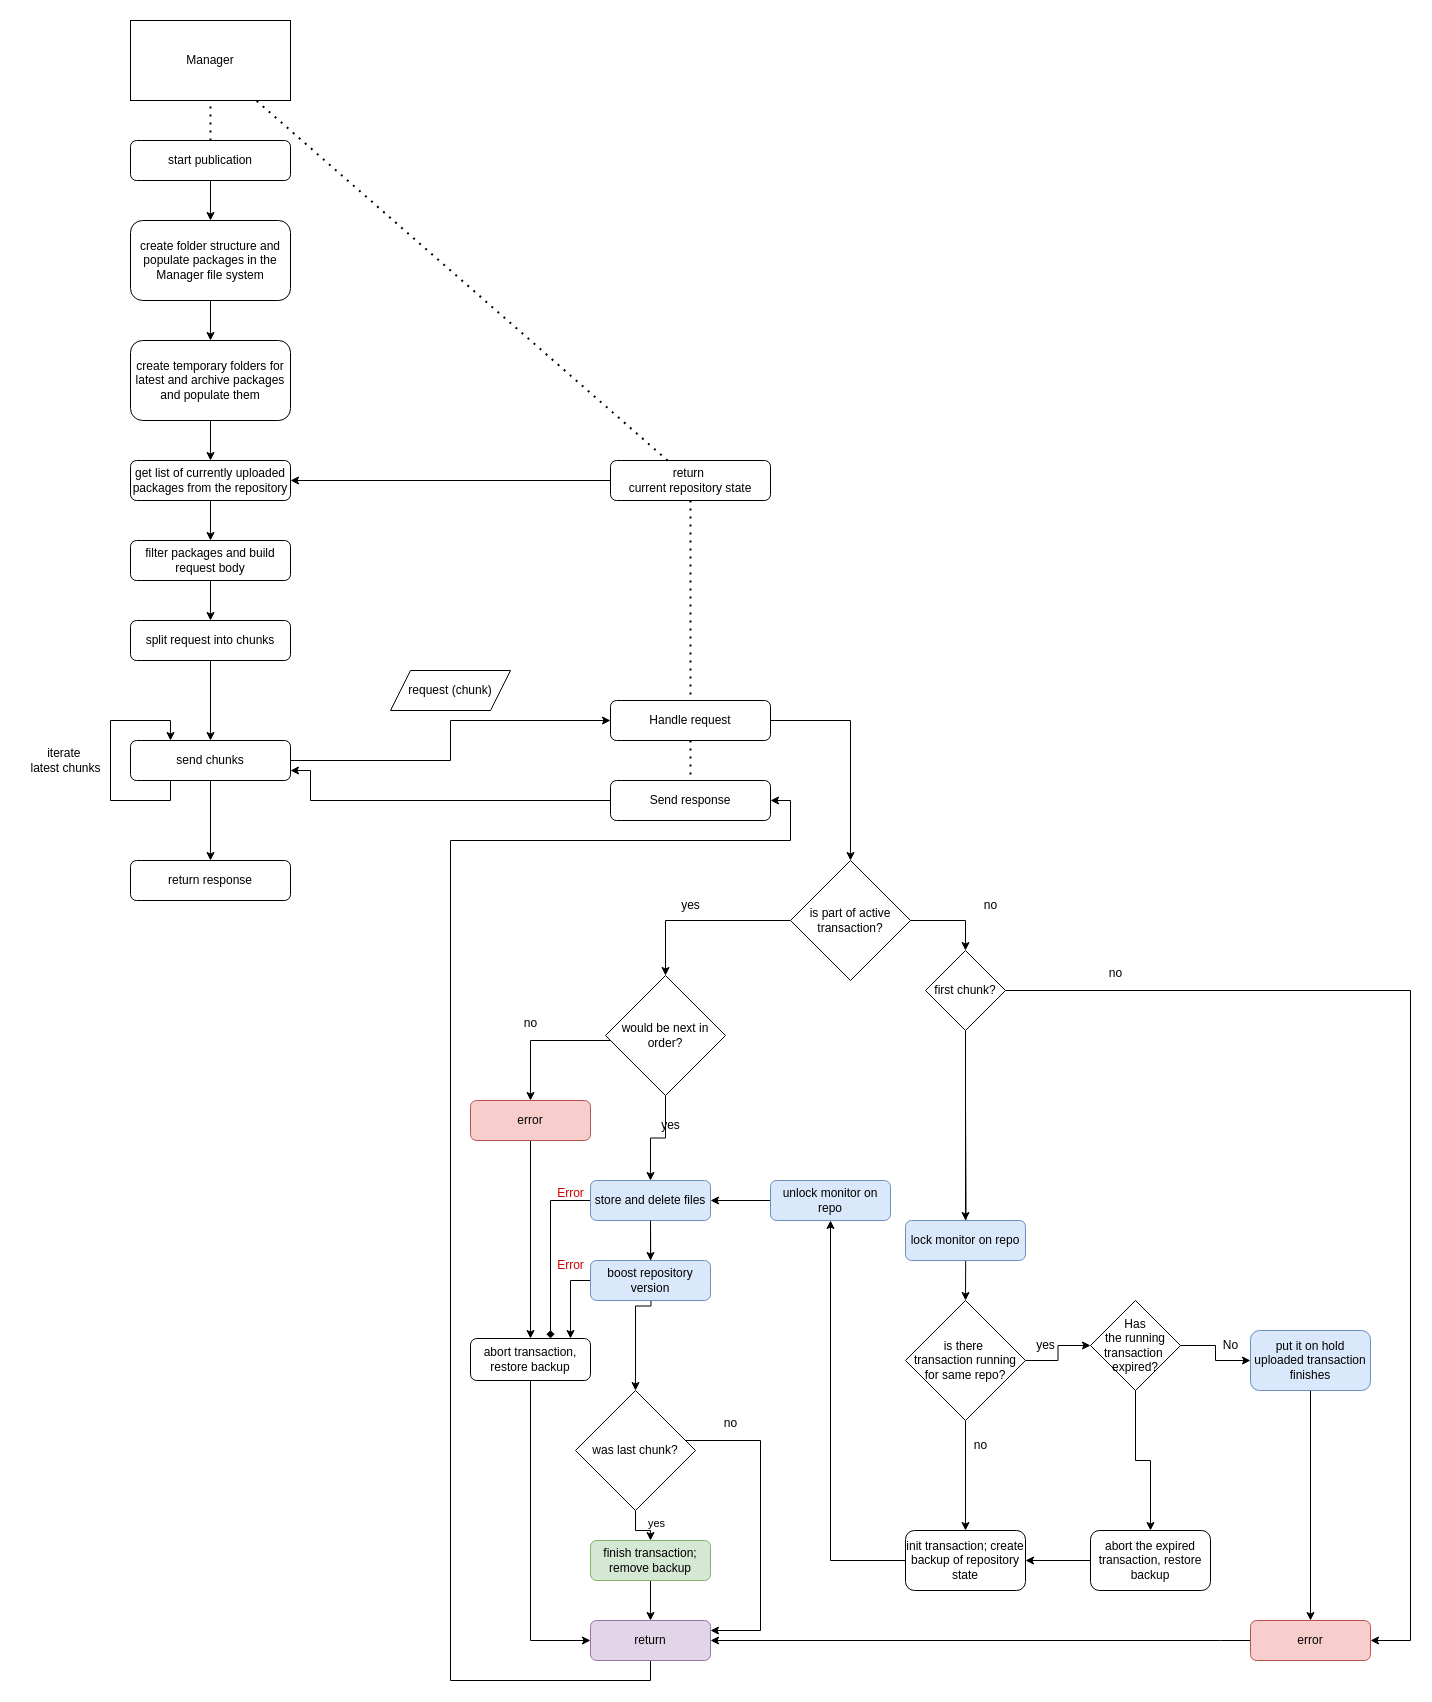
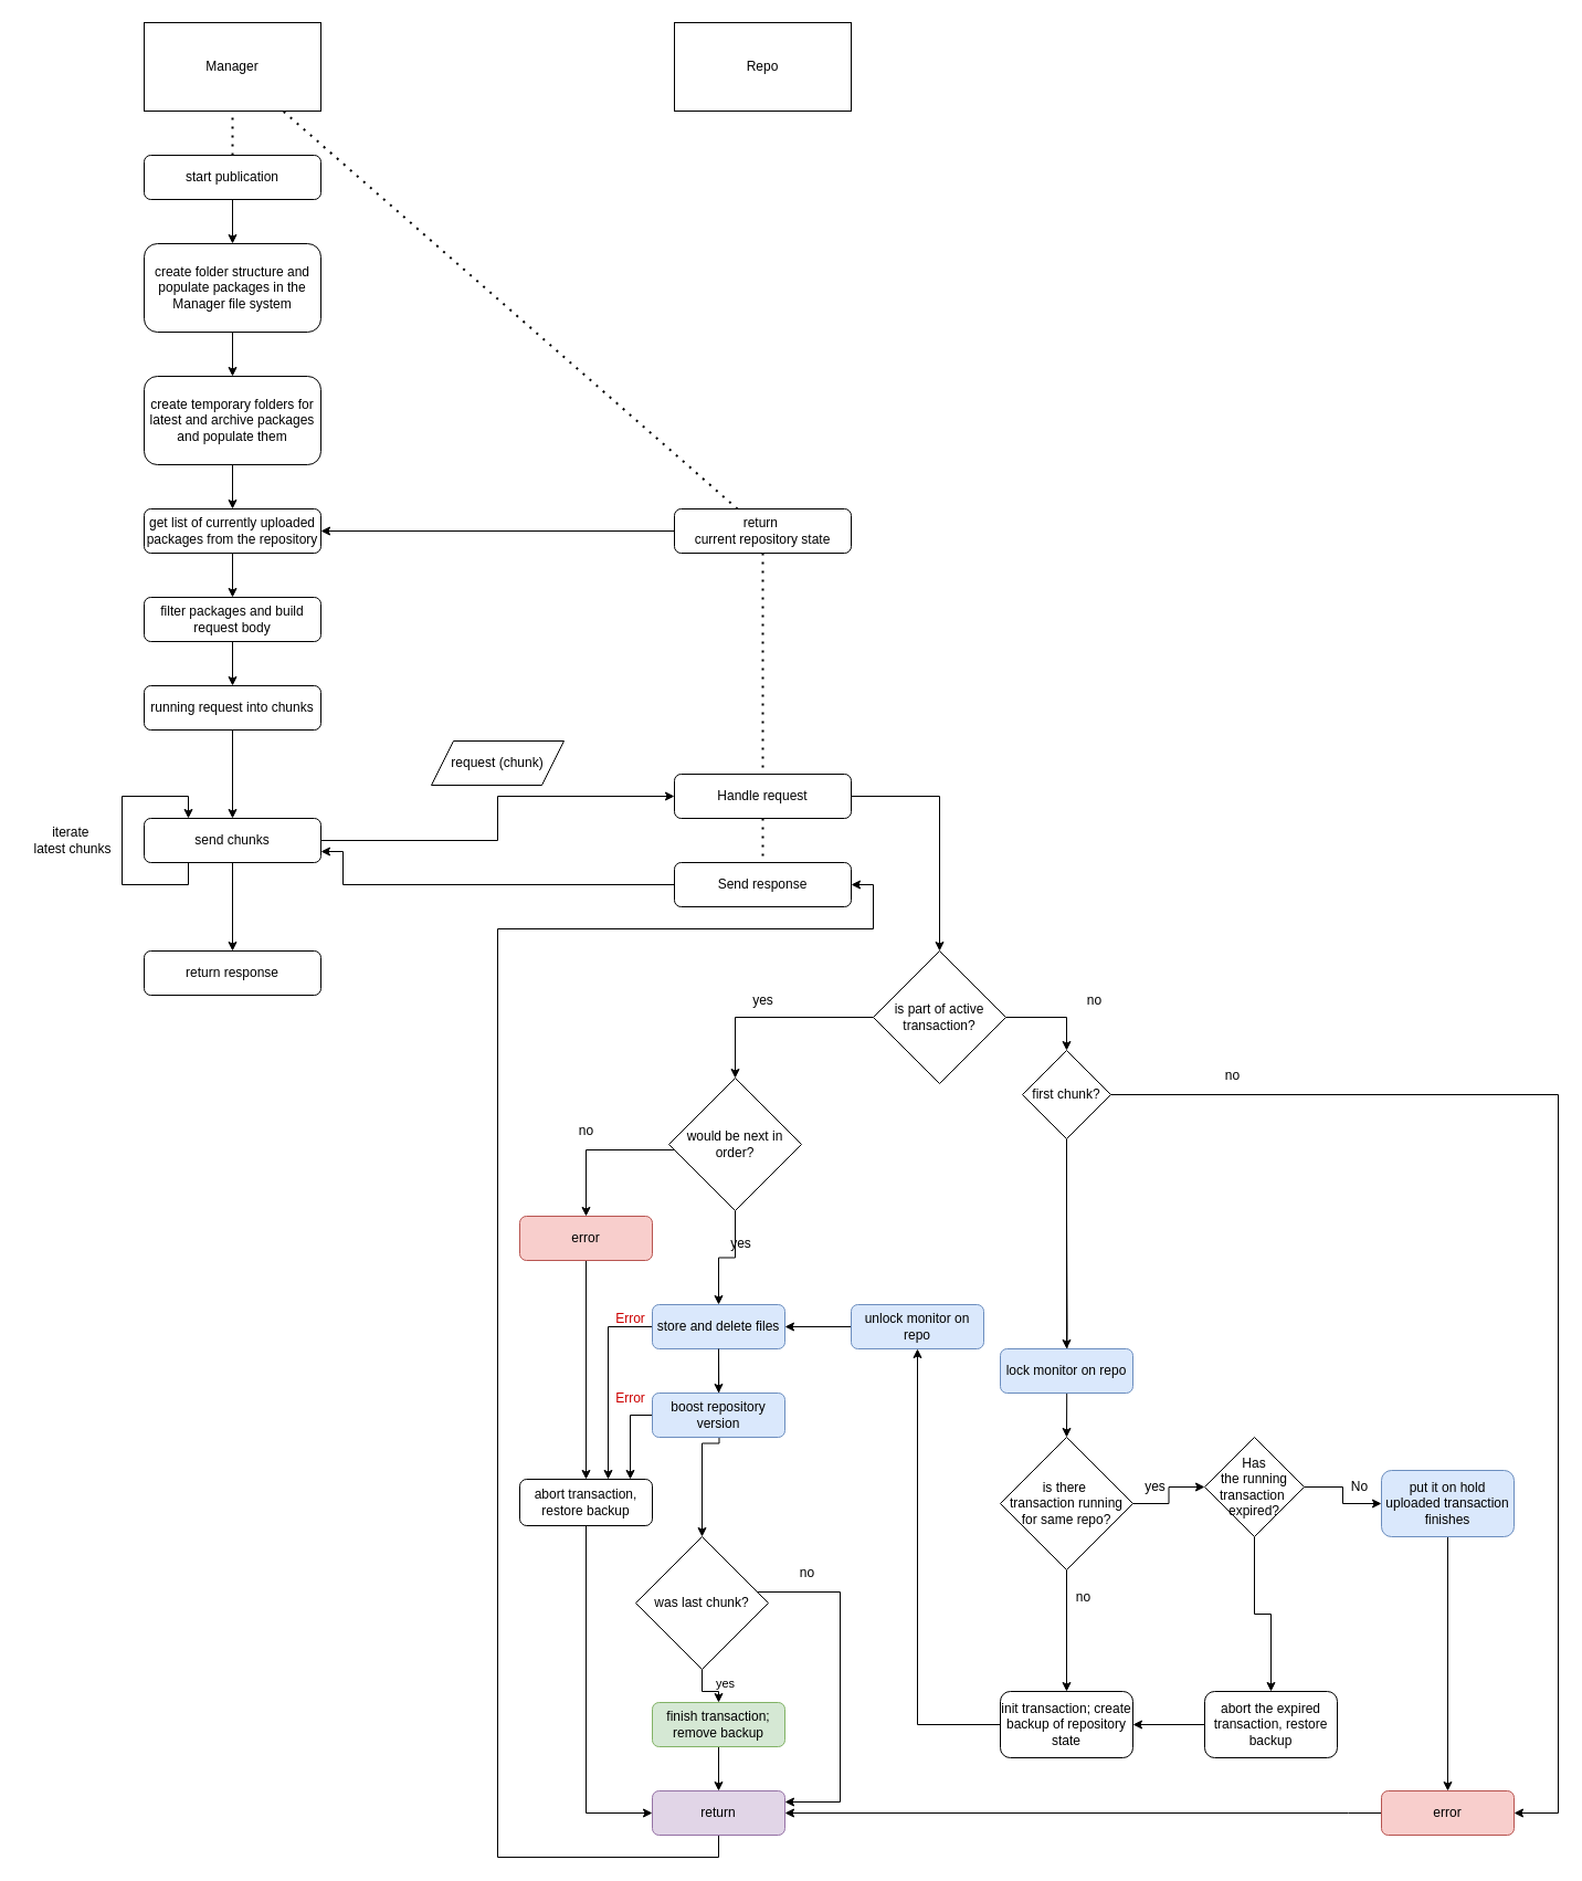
+ <mxCell id="3" value="Repo" style="rounded=0;whiteSpace=wrap;html=1;" vertex="1" parent="1"><mxGeometry x="610" y="20" width="160" height="80" as="geometry" /></mxCell>
- <mxCell id="17" value="split request into chunks" style="rounded=1;whiteSpace=wrap;html=1;" vertex="1" parent="1"><mxGeometry x="130" y="620" width="160" height="40" as="geometry" /></mxCell>
+ <mxCell id="17" value="running request into chunks" style="rounded=1;whiteSpace=wrap;html=1;" vertex="1" parent="1"><mxGeometry x="130" y="620" width="160" height="40" as="geometry" /></mxCell>
- <mxCell id="38" style="edgeStyle=orthogonalEdgeStyle;rounded=0;orthogonalLoop=1;jettySize=auto;html=1;endArrow=diamond;" edge="1" parent="1" source="39" target="85"><mxGeometry relative="1" as="geometry"><Array as="points"><mxPoint x="550" y="1200" /></Array></mxGeometry></mxCell>
+ <mxCell id="38" style="edgeStyle=orthogonalEdgeStyle;rounded=0;orthogonalLoop=1;jettySize=auto;html=1;" edge="1" parent="1" source="39" target="85"><mxGeometry relative="1" as="geometry"><Array as="points"><mxPoint x="550" y="1200" /></Array></mxGeometry></mxCell>
